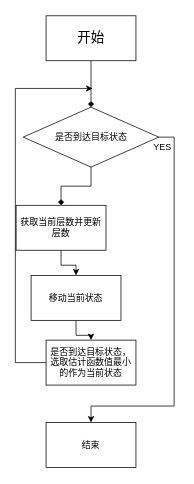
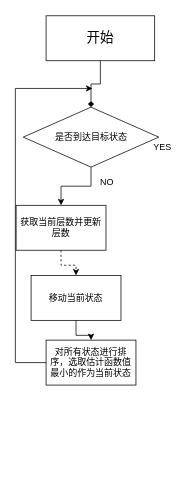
- <mxCell id="3" value="&lt;font style=&quot;font-size: 18px;&quot;&gt;开始&lt;/font&gt;" style="rounded=0;whiteSpace=wrap;html=1;" parent="1" vertex="1"><mxGeometry x="61" y="20" width="120" height="60" as="geometry" /></mxCell>
+ <mxCell id="3" value="&lt;font style=&quot;font-size: 18px;&quot;&gt;开始&lt;/font&gt;" style="rounded=0;whiteSpace=wrap;html=1;" parent="1" vertex="1"><mxGeometry x="61" y="20" width="145" height="60" as="geometry" /></mxCell>
+ <mxCell id="9" value="NO" style="text;html=1;align=center;verticalAlign=middle;resizable=0;points=[];autosize=1;strokeColor=none;fillColor=none;" parent="1" vertex="1"><mxGeometry x="124" y="230" width="36" height="26" as="geometry" /></mxCell>
- <mxCell id="5" style="edgeStyle=orthogonalEdgeStyle;rounded=0;orthogonalLoop=1;jettySize=auto;html=1;exitX=0.5;exitY=1;exitDx=0;exitDy=0;endArrow=diamond;" parent="1" source="6" target="11" edge="1"><mxGeometry relative="1" as="geometry"><mxPoint x="121" y="279" as="targetPoint" /></mxGeometry></mxCell>
+ <mxCell id="5" style="edgeStyle=orthogonalEdgeStyle;rounded=0;orthogonalLoop=1;jettySize=auto;html=1;exitX=0.5;exitY=1;exitDx=0;exitDy=0;" parent="1" source="6" target="11" edge="1"><mxGeometry relative="1" as="geometry"><mxPoint x="121" y="279" as="targetPoint" /></mxGeometry></mxCell>
- <mxCell id="10" style="edgeStyle=orthogonalEdgeStyle;rounded=0;orthogonalLoop=1;jettySize=auto;html=1;exitX=0.5;exitY=1;exitDx=0;exitDy=0;" parent="1" source="11" target="13" edge="1"><mxGeometry relative="1" as="geometry"><mxPoint x="121" y="391.6" as="targetPoint" /></mxGeometry></mxCell>
+ <mxCell id="10" style="edgeStyle=orthogonalEdgeStyle;rounded=0;orthogonalLoop=1;jettySize=auto;html=1;exitX=0.5;exitY=1;exitDx=0;exitDy=0;dashed=1;" parent="1" source="11" target="13" edge="1"><mxGeometry relative="1" as="geometry"><mxPoint x="121" y="391.6" as="targetPoint" /></mxGeometry></mxCell>
- <mxCell id="15" value="是否到达目标状态，选取估计函数值最小的作为当前状态" style="rounded=0;whiteSpace=wrap;html=1;" parent="1" vertex="1"><mxGeometry x="61" y="453" width="120" height="60" as="geometry" /></mxCell>
+ <mxCell id="15" value="对所有状态进行排序，选取估计函数值最小的作为当前状态" style="rounded=0;whiteSpace=wrap;html=1;" parent="1" vertex="1"><mxGeometry x="61" y="453" width="120" height="60" as="geometry" /></mxCell>
- <mxCell id="4" style="edgeStyle=orthogonalEdgeStyle;rounded=0;orthogonalLoop=1;jettySize=auto;html=1;exitX=1;exitY=0.5;exitDx=0;exitDy=0;entryX=0.5;entryY=0;entryDx=0;entryDy=0;" parent="1" source="6" target="8" edge="1"><mxGeometry relative="1" as="geometry"><mxPoint x="203" y="488" as="targetPoint" /><Array as="points"><mxPoint x="232" y="182" /><mxPoint x="232" y="541" /><mxPoint x="121" y="541" /></Array></mxGeometry></mxCell>
- <mxCell id="8" value="结束" style="rounded=0;whiteSpace=wrap;html=1;" parent="1" vertex="1"><mxGeometry x="61" y="563" width="120" height="60" as="geometry" /></mxCell>
